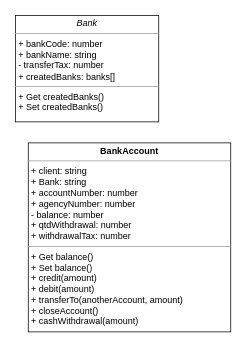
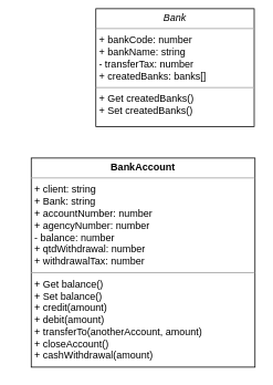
- <mxCell id="2" value="&lt;p style=&quot;margin:0px;margin-top:4px;text-align:center;&quot;&gt;&lt;i&gt;Bank&lt;/i&gt;&lt;/p&gt;&lt;hr size=&quot;1&quot;&gt;&lt;p style=&quot;margin:0px;margin-left:4px;&quot;&gt;+ bankCode: number&lt;/p&gt;&lt;p style=&quot;margin:0px;margin-left:4px;&quot;&gt;+ bankName: string&lt;/p&gt;&lt;p style=&quot;margin:0px;margin-left:4px;&quot;&gt;- transferTax: number&lt;/p&gt;&lt;p style=&quot;margin:0px;margin-left:4px;&quot;&gt;+ createdBanks: banks[]&amp;nbsp;&lt;/p&gt;&lt;hr size=&quot;1&quot;&gt;&lt;p style=&quot;margin:0px;margin-left:4px;&quot;&gt;+ Get createdBanks()&lt;/p&gt;&lt;p style=&quot;margin:0px;margin-left:4px;&quot;&gt;&lt;span style=&quot;background-color: initial;&quot;&gt;+ Set createdBanks()&lt;/span&gt;&lt;/p&gt;" style="verticalAlign=top;align=left;overflow=fill;fontSize=12;fontFamily=Helvetica;html=1;whiteSpace=wrap;" vertex="1" parent="1"><mxGeometry x="20" y="20" width="191" height="142" as="geometry" /></mxCell>
+ <mxCell id="2" value="&lt;p style=&quot;margin:0px;margin-top:4px;text-align:center;&quot;&gt;&lt;i&gt;Bank&lt;/i&gt;&lt;/p&gt;&lt;hr size=&quot;1&quot;&gt;&lt;p style=&quot;margin:0px;margin-left:4px;&quot;&gt;+ bankCode: number&lt;/p&gt;&lt;p style=&quot;margin:0px;margin-left:4px;&quot;&gt;+ bankName: string&lt;/p&gt;&lt;p style=&quot;margin:0px;margin-left:4px;&quot;&gt;- transferTax: number&lt;/p&gt;&lt;p style=&quot;margin:0px;margin-left:4px;&quot;&gt;+ createdBanks: banks[]&amp;nbsp;&lt;/p&gt;&lt;hr size=&quot;1&quot;&gt;&lt;p style=&quot;margin:0px;margin-left:4px;&quot;&gt;+ Get createdBanks()&lt;/p&gt;&lt;p style=&quot;margin:0px;margin-left:4px;&quot;&gt;&lt;span style=&quot;background-color: initial;&quot;&gt;+ Set createdBanks()&lt;/span&gt;&lt;/p&gt;" style="verticalAlign=top;align=left;overflow=fill;fontSize=12;fontFamily=Helvetica;html=1;whiteSpace=wrap;" vertex="1" parent="1"><mxGeometry x="115" y="10" width="191" height="142" as="geometry" /></mxCell>
